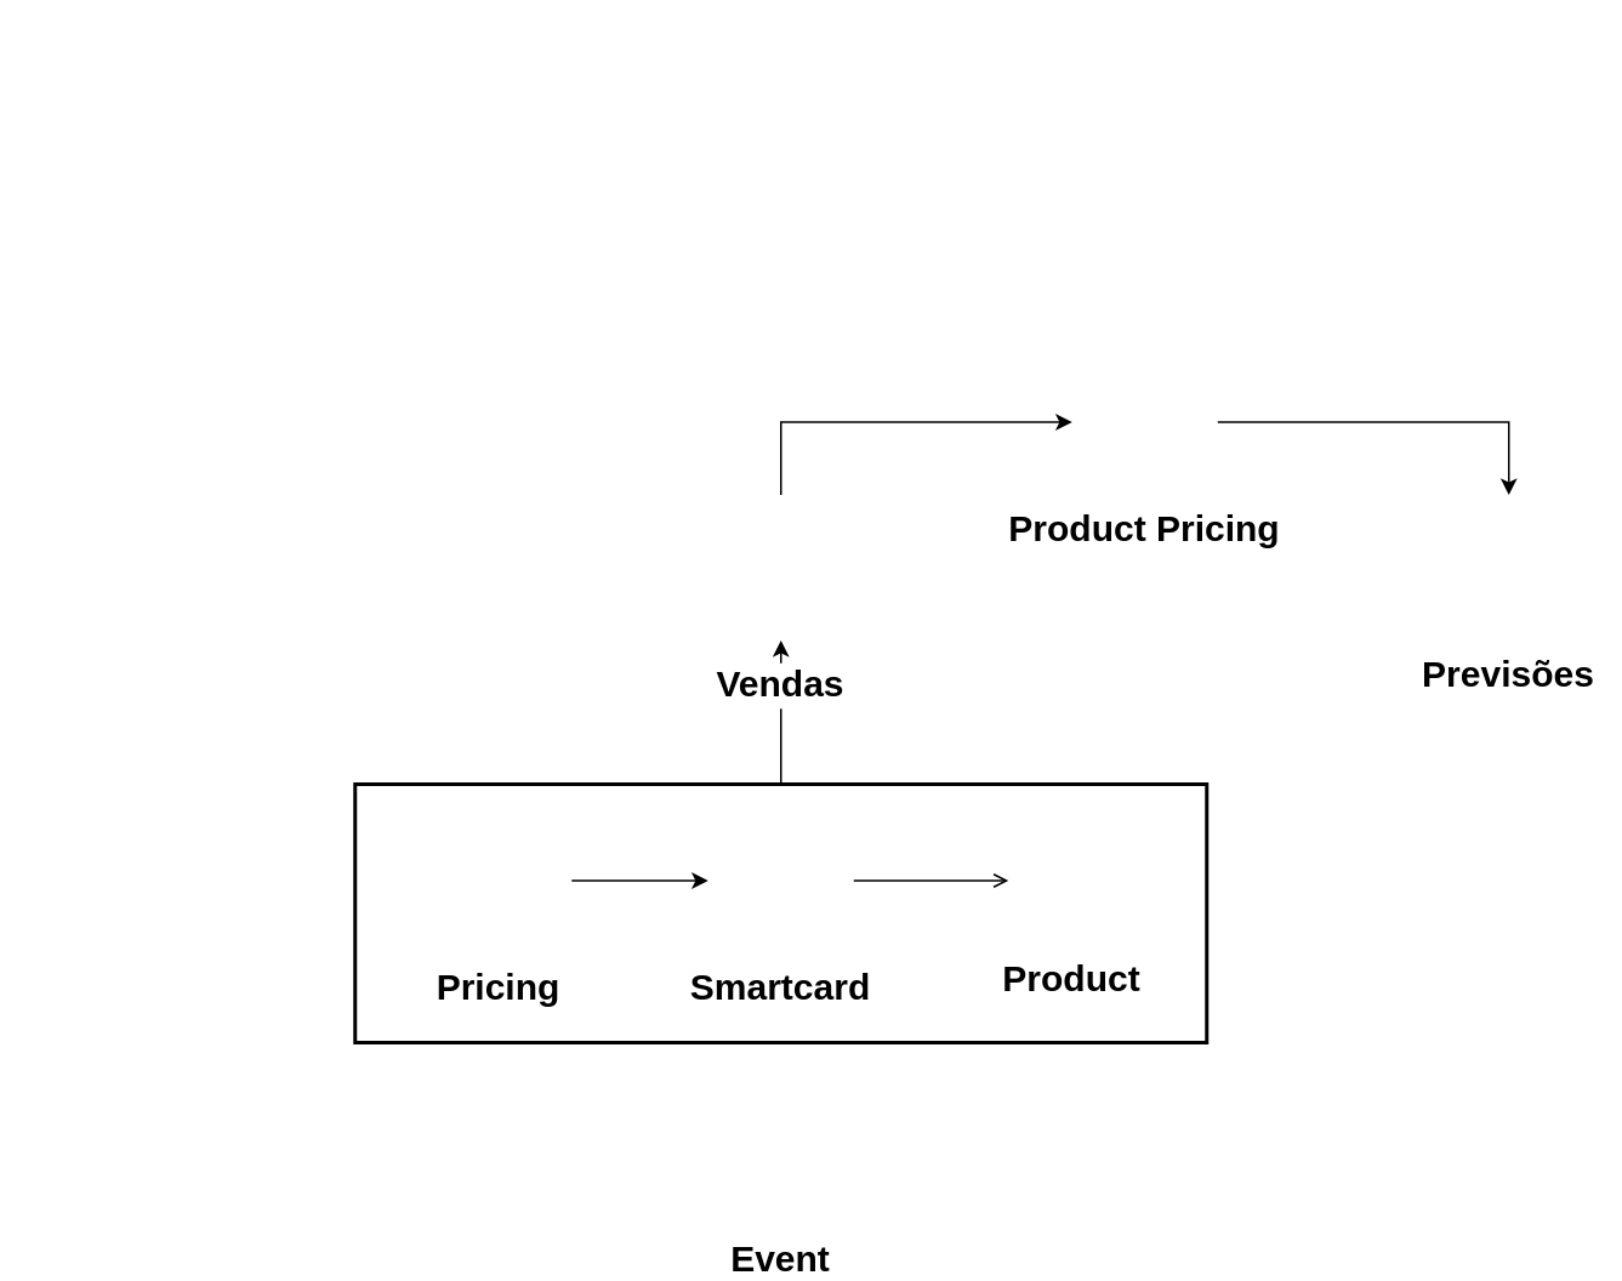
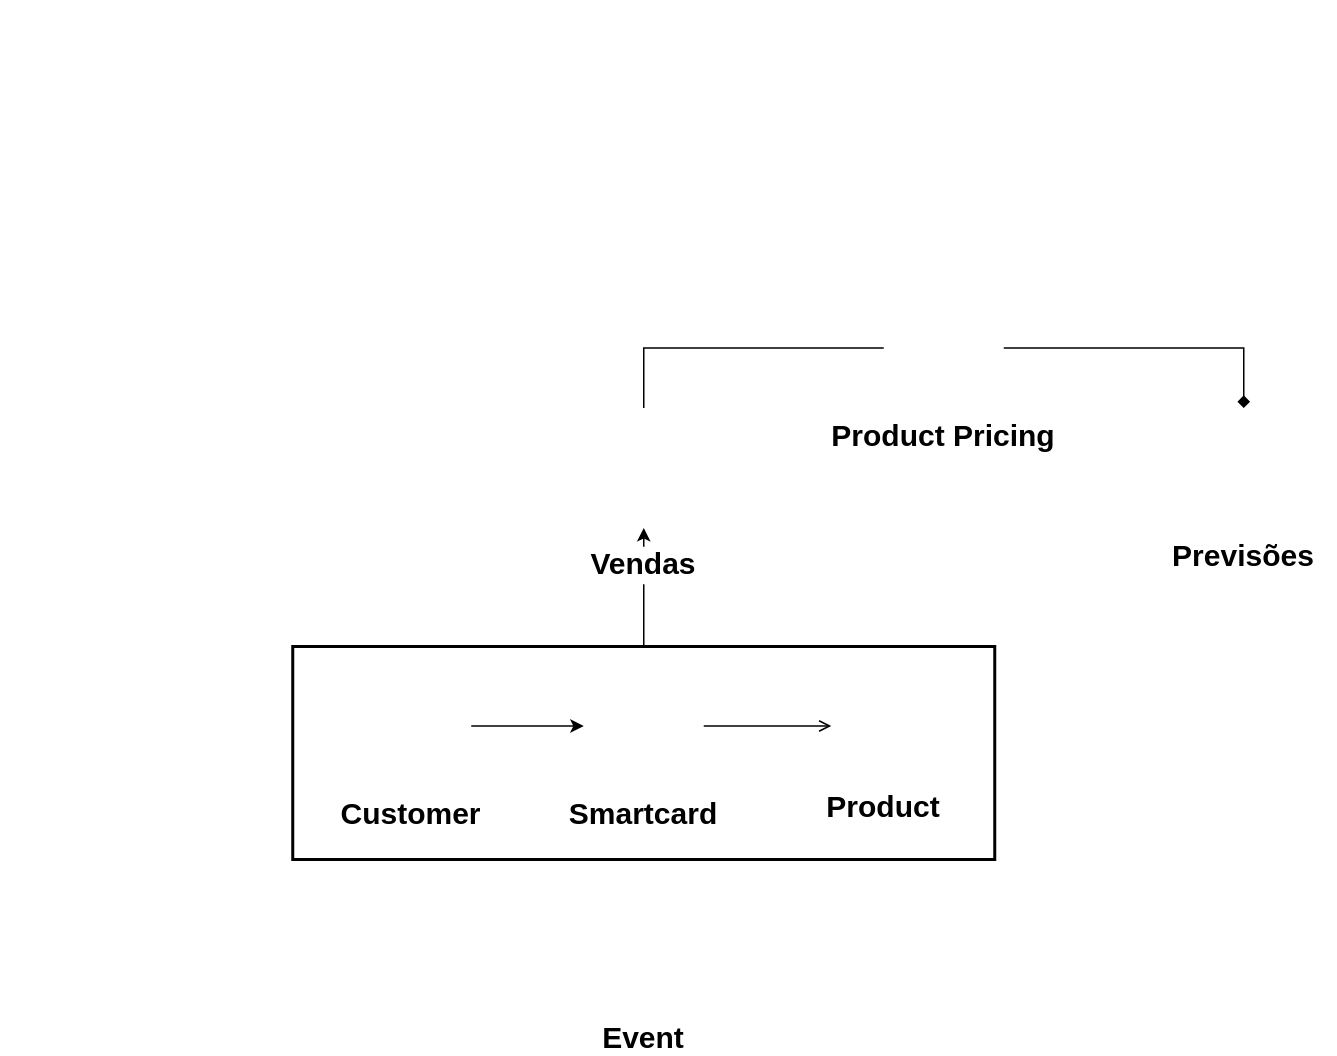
- <mxCell id="13" style="edgeStyle=orthogonalEdgeStyle;rounded=0;orthogonalLoop=1;jettySize=auto;html=1;exitX=0.5;exitY=0;exitDx=0;exitDy=0;entryX=0;entryY=0.5;entryDx=0;entryDy=0;fontSize=20;" edge="1" parent="1" source="14" target="6"><mxGeometry relative="1" as="geometry" /></mxCell>
+ <mxCell id="13" style="edgeStyle=orthogonalEdgeStyle;rounded=0;orthogonalLoop=1;jettySize=auto;html=1;exitX=0.5;exitY=0;exitDx=0;exitDy=0;entryX=0;entryY=0.5;entryDx=0;entryDy=0;fontSize=20;endArrow=none;" edge="1" parent="1" source="14" target="6"><mxGeometry relative="1" as="geometry" /></mxCell>
- <mxCell id="5" style="edgeStyle=orthogonalEdgeStyle;rounded=0;orthogonalLoop=1;jettySize=auto;html=1;entryX=0.5;entryY=0;entryDx=0;entryDy=0;fontSize=20;" edge="1" parent="1" source="6" target="15"><mxGeometry relative="1" as="geometry" /></mxCell>
+ <mxCell id="5" style="edgeStyle=orthogonalEdgeStyle;rounded=0;orthogonalLoop=1;jettySize=auto;html=1;entryX=0.5;entryY=0;entryDx=0;entryDy=0;fontSize=20;endArrow=diamond;" edge="1" parent="1" source="6" target="15"><mxGeometry relative="1" as="geometry" /></mxCell>
- <mxCell id="11" value="Pricing" style="shape=image;verticalLabelPosition=bottom;verticalAlign=top;imageAspect=0;image=https://www.bndblindstucson.com/wp-content/uploads/2018/05/user1.png;aspect=fixed;fontSize=20;fontStyle=1" vertex="1" parent="1"><mxGeometry x="233.5" y="443.5" width="80" height="80" as="geometry" /></mxCell>
+ <mxCell id="11" value="Customer" style="shape=image;verticalLabelPosition=bottom;verticalAlign=top;imageAspect=0;image=https://www.bndblindstucson.com/wp-content/uploads/2018/05/user1.png;aspect=fixed;fontSize=20;fontStyle=1" vertex="1" parent="1"><mxGeometry x="233.5" y="443.5" width="80" height="80" as="geometry" /></mxCell>
